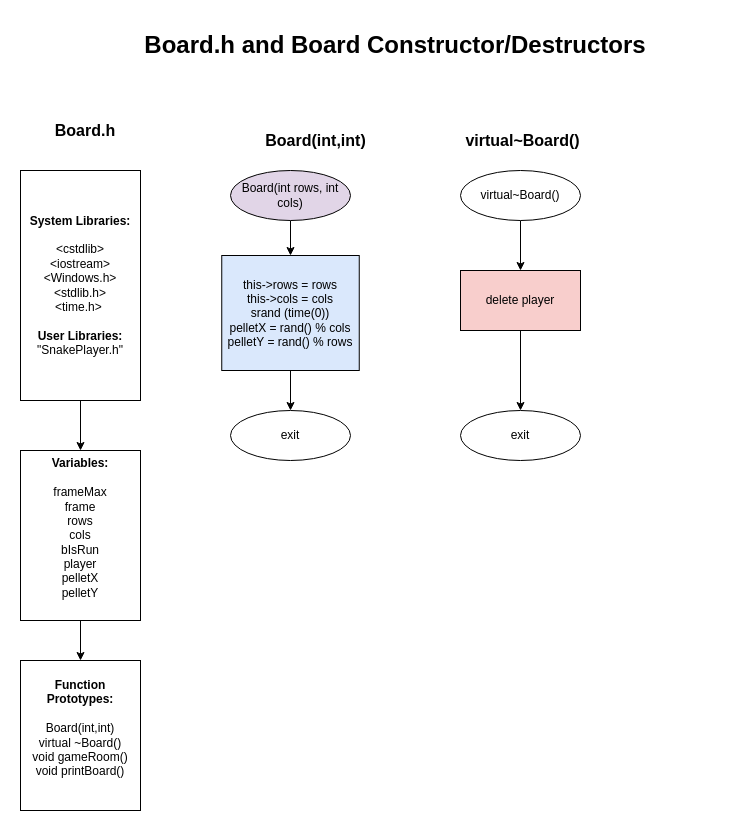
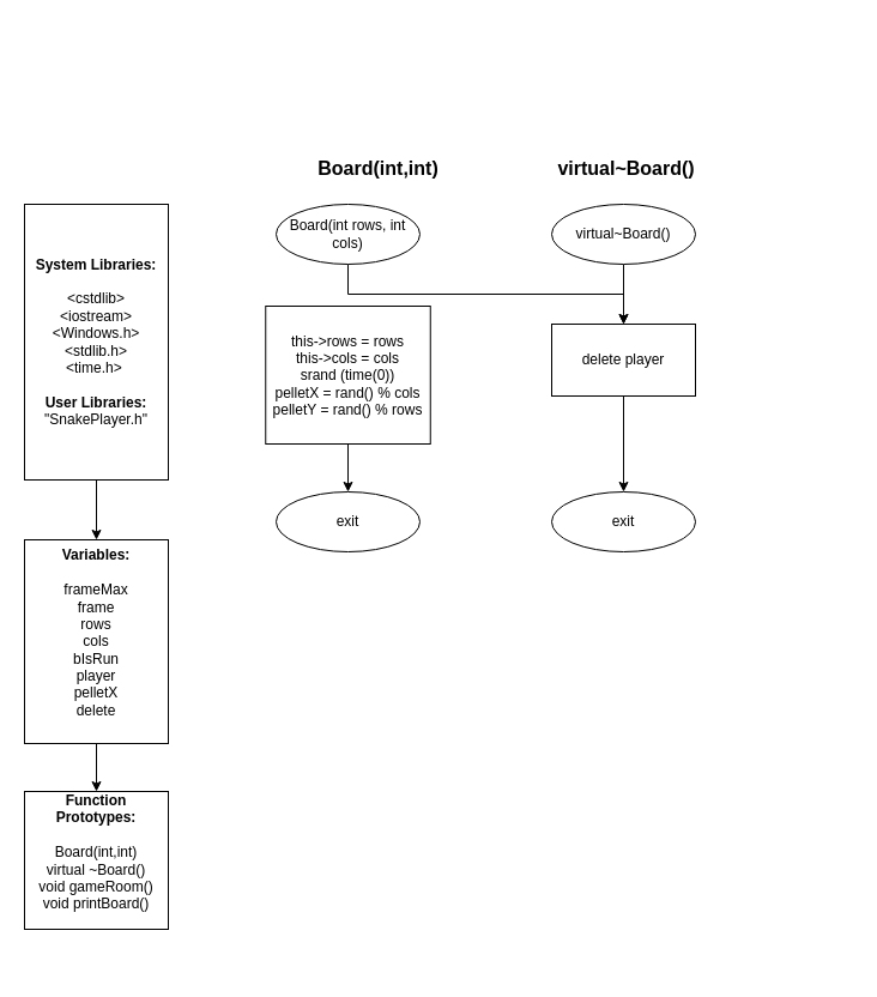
- <mxCell id="2" value="&lt;b&gt;&lt;font style=&quot;font-size: 24px&quot;&gt;Board.h and Board Constructor/Destructors&lt;/font&gt;&lt;/b&gt;" style="text;html=1;strokeColor=none;fillColor=none;align=center;verticalAlign=middle;whiteSpace=wrap;rounded=0;strokeWidth=4;" parent="1" vertex="1"><mxGeometry x="80" y="20" width="630" height="50" as="geometry" /></mxCell>
- <mxCell id="8" value="&lt;font style=&quot;font-size: 16px&quot;&gt;&lt;b&gt;Board.h&lt;/b&gt;&lt;/font&gt;" style="text;html=1;strokeColor=none;fillColor=none;align=center;verticalAlign=middle;whiteSpace=wrap;rounded=0;" parent="1" vertex="1"><mxGeometry x="50" y="120" width="70" height="20" as="geometry" /></mxCell>
- <mxCell id="10" value="Board(int rows, int cols)" style="ellipse;whiteSpace=wrap;html=1;strokeWidth=1;fillColor=#e1d5e7;" parent="1" vertex="1"><mxGeometry x="230" y="170" width="120" height="50" as="geometry" /></mxCell>
+ <mxCell id="10" value="Board(int rows, int cols)" style="ellipse;whiteSpace=wrap;html=1;strokeWidth=1;" parent="1" vertex="1"><mxGeometry x="230" y="170" width="120" height="50" as="geometry" /></mxCell>
- <mxCell id="9" style="edgeStyle=orthogonalEdgeStyle;rounded=0;orthogonalLoop=1;jettySize=auto;html=1;exitX=0.5;exitY=1;exitDx=0;exitDy=0;entryX=0.5;entryY=0;entryDx=0;entryDy=0;" parent="1" source="10" target="13" edge="1"><mxGeometry relative="1" as="geometry" /></mxCell>
+ <mxCell id="9" style="edgeStyle=orthogonalEdgeStyle;rounded=0;orthogonalLoop=1;jettySize=auto;html=1;exitX=0.5;exitY=1;exitDx=0;exitDy=0;" parent="1" source="10" target="19" edge="1"><mxGeometry relative="1" as="geometry" /></mxCell>
- <mxCell id="19" value="delete player" style="rounded=0;whiteSpace=wrap;html=1;strokeWidth=1;fillColor=#f8cecc;" parent="1" vertex="1"><mxGeometry x="460" y="270" width="120" height="60" as="geometry" /></mxCell>
+ <mxCell id="19" value="delete player" style="rounded=0;whiteSpace=wrap;html=1;strokeWidth=1;" parent="1" vertex="1"><mxGeometry x="460" y="270" width="120" height="60" as="geometry" /></mxCell>
- <mxCell id="13" value="&lt;div&gt;this-&amp;gt;rows = rows&lt;/div&gt;&lt;div&gt;this-&amp;gt;cols = cols&lt;/div&gt;&lt;div&gt;srand (time(0))&lt;/div&gt;&lt;div&gt;pelletX = rand() % cols&lt;br&gt;&lt;/div&gt;pelletY = rand() % rows" style="rounded=0;whiteSpace=wrap;html=1;strokeWidth=1;fillColor=#dae8fc;" parent="1" vertex="1"><mxGeometry x="221.25" y="255" width="137.5" height="115" as="geometry" /></mxCell>
+ <mxCell id="13" value="&lt;div&gt;this-&amp;gt;rows = rows&lt;/div&gt;&lt;div&gt;this-&amp;gt;cols = cols&lt;/div&gt;&lt;div&gt;srand (time(0))&lt;/div&gt;&lt;div&gt;pelletX = rand() % cols&lt;br&gt;&lt;/div&gt;pelletY = rand() % rows" style="rounded=0;whiteSpace=wrap;html=1;strokeWidth=1;" parent="1" vertex="1"><mxGeometry x="221.25" y="255" width="137.5" height="115" as="geometry" /></mxCell>
- <mxCell id="6" value="&lt;div&gt;&lt;b&gt;Variables:&lt;/b&gt;&lt;/div&gt;&lt;div&gt;&lt;b&gt;&lt;br&gt;&lt;/b&gt;&lt;/div&gt;&lt;div&gt;frameMax &lt;br&gt;&lt;/div&gt;&lt;div&gt;frame&lt;/div&gt;&lt;div&gt;rows&lt;/div&gt;&lt;div&gt;cols&lt;/div&gt;&lt;div&gt;bIsRun&lt;/div&gt;&lt;div&gt;player&lt;/div&gt;&lt;div&gt;pelletX&lt;/div&gt;&lt;div&gt;pelletY&lt;br&gt;&lt;/div&gt;&lt;div&gt;&lt;br&gt;&lt;/div&gt;" style="rounded=0;whiteSpace=wrap;html=1;strokeWidth=1;" parent="1" vertex="1"><mxGeometry x="20" y="450" width="120" height="170" as="geometry" /></mxCell>
+ <mxCell id="6" value="&lt;div&gt;&lt;b&gt;Variables:&lt;/b&gt;&lt;/div&gt;&lt;div&gt;&lt;b&gt;&lt;br&gt;&lt;/b&gt;&lt;/div&gt;&lt;div&gt;frameMax &lt;br&gt;&lt;/div&gt;&lt;div&gt;frame&lt;/div&gt;&lt;div&gt;rows&lt;/div&gt;&lt;div&gt;cols&lt;/div&gt;&lt;div&gt;bIsRun&lt;/div&gt;&lt;div&gt;player&lt;/div&gt;&lt;div&gt;pelletX&lt;/div&gt;&lt;div&gt;delete&lt;br&gt;&lt;/div&gt;&lt;div&gt;&lt;br&gt;&lt;/div&gt;" style="rounded=0;whiteSpace=wrap;html=1;strokeWidth=1;" parent="1" vertex="1"><mxGeometry x="20" y="450" width="120" height="170" as="geometry" /></mxCell>
- <mxCell id="7" value="&lt;div&gt;&lt;b&gt;Function Prototypes:&lt;/b&gt;&lt;/div&gt;&lt;div&gt;&lt;b&gt;&lt;br&gt;&lt;/b&gt;&lt;/div&gt;&lt;div&gt;Board(int,int)&lt;/div&gt;&lt;div&gt;virtual ~Board()&lt;/div&gt;&lt;div&gt;void gameRoom()&lt;/div&gt;&lt;div&gt;void printBoard()&lt;br&gt;&lt;/div&gt;&lt;div&gt;&lt;br&gt;&lt;b&gt;&lt;/b&gt;&lt;/div&gt;" style="rounded=0;whiteSpace=wrap;html=1;strokeWidth=1;" parent="1" vertex="1"><mxGeometry x="20" y="660" width="120" height="150" as="geometry" /></mxCell>
+ <mxCell id="7" value="&lt;div&gt;&lt;b&gt;Function Prototypes:&lt;/b&gt;&lt;/div&gt;&lt;div&gt;&lt;b&gt;&lt;br&gt;&lt;/b&gt;&lt;/div&gt;&lt;div&gt;Board(int,int)&lt;/div&gt;&lt;div&gt;virtual ~Board()&lt;/div&gt;&lt;div&gt;void gameRoom()&lt;/div&gt;&lt;div&gt;void printBoard()&lt;br&gt;&lt;/div&gt;&lt;div&gt;&lt;br&gt;&lt;b&gt;&lt;/b&gt;&lt;/div&gt;" style="rounded=0;whiteSpace=wrap;html=1;strokeWidth=1;" parent="1" vertex="1"><mxGeometry x="20" y="660" width="120" height="115" as="geometry" /></mxCell>
